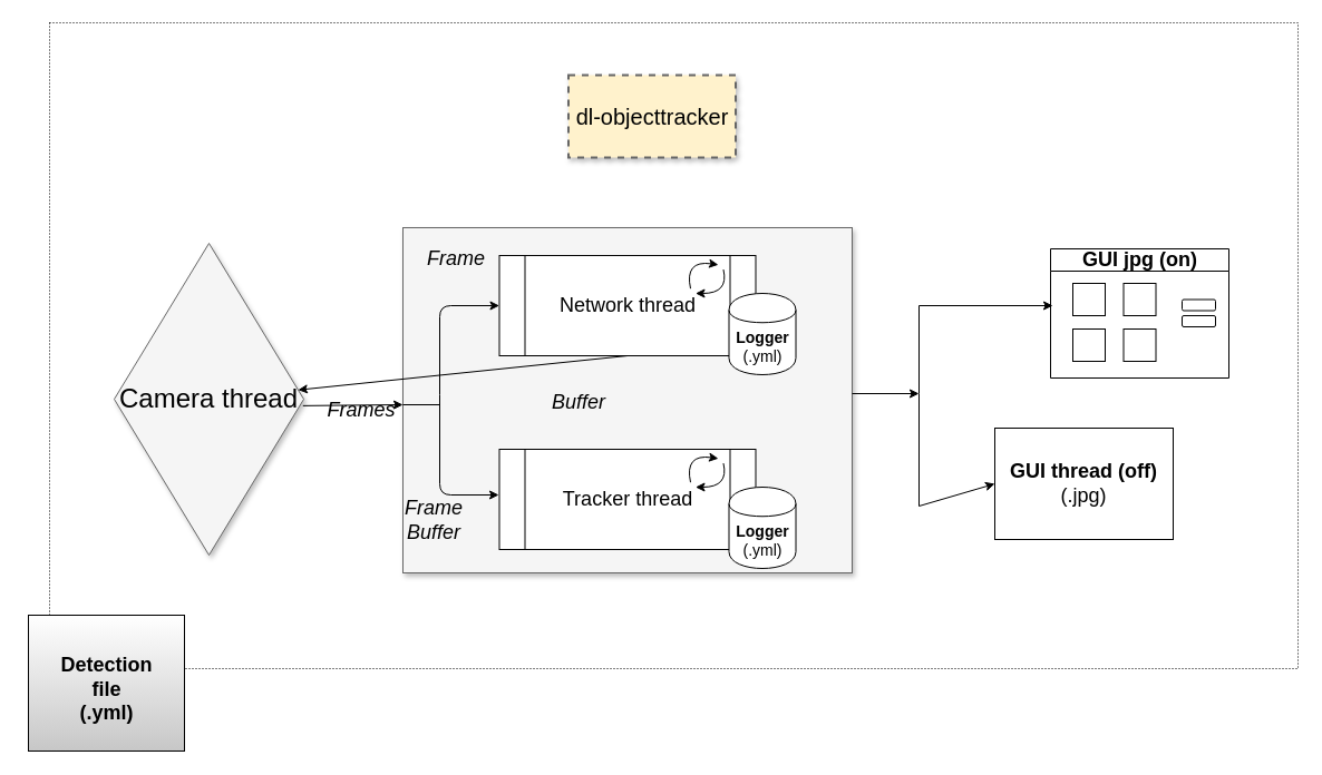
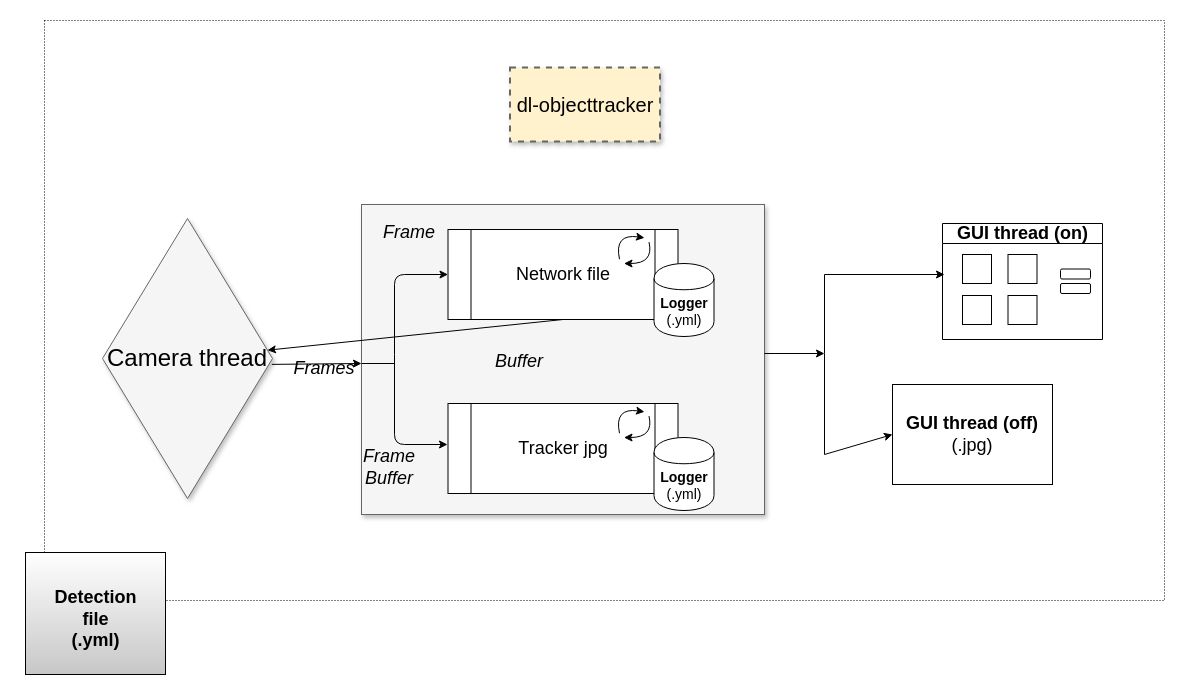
- <mxCell id="30" value="&lt;font style=&quot;font-size: 18px&quot;&gt;GUI jpg (on)&lt;/font&gt;" style="swimlane;html=1;startSize=20;horizontal=1;containerType=tree;" parent="29" vertex="1"><mxGeometry width="160" height="116" as="geometry"><mxRectangle x="1368" y="476" width="50" height="20" as="alternateBounds" /></mxGeometry></mxCell>
+ <mxCell id="30" value="&lt;font style=&quot;font-size: 18px&quot;&gt;GUI thread (on)&lt;/font&gt;" style="swimlane;html=1;startSize=20;horizontal=1;containerType=tree;" parent="29" vertex="1"><mxGeometry width="160" height="116" as="geometry"><mxRectangle x="1368" y="476" width="50" height="20" as="alternateBounds" /></mxGeometry></mxCell>
- <mxCell id="5" value="&lt;font style=&quot;font-size: 18px&quot;&gt;Network thread&lt;/font&gt;" style="shape=process;whiteSpace=wrap;html=1;backgroundOutline=1;" parent="1" vertex="1"><mxGeometry x="447.5" y="229" width="230" height="90" as="geometry" /></mxCell>
+ <mxCell id="5" value="&lt;font style=&quot;font-size: 18px&quot;&gt;Network file&lt;/font&gt;" style="shape=process;whiteSpace=wrap;html=1;backgroundOutline=1;" parent="1" vertex="1"><mxGeometry x="447.5" y="229" width="230" height="90" as="geometry" /></mxCell>
- <mxCell id="6" value="&lt;font style=&quot;font-size: 18px&quot;&gt;Tracker thread&lt;/font&gt;" style="shape=process;whiteSpace=wrap;html=1;backgroundOutline=1;" parent="1" vertex="1"><mxGeometry x="447.5" y="403" width="230" height="90" as="geometry" /></mxCell>
+ <mxCell id="6" value="&lt;font style=&quot;font-size: 18px&quot;&gt;Tracker jpg&lt;/font&gt;" style="shape=process;whiteSpace=wrap;html=1;backgroundOutline=1;" parent="1" vertex="1"><mxGeometry x="447.5" y="403" width="230" height="90" as="geometry" /></mxCell>
